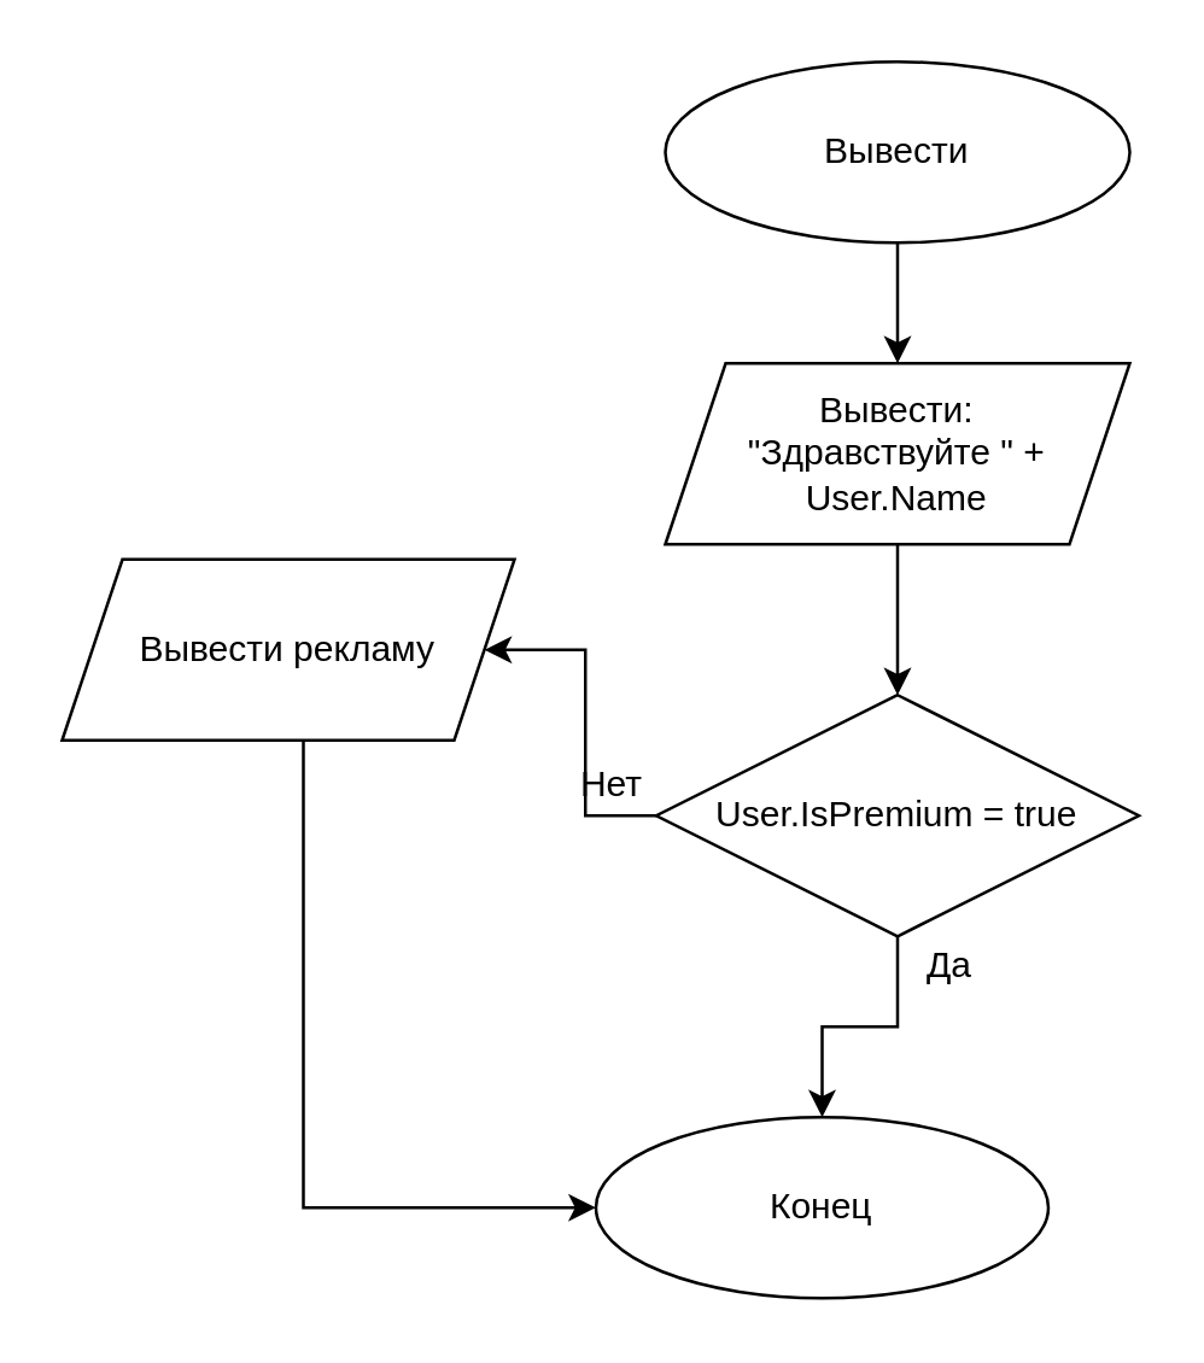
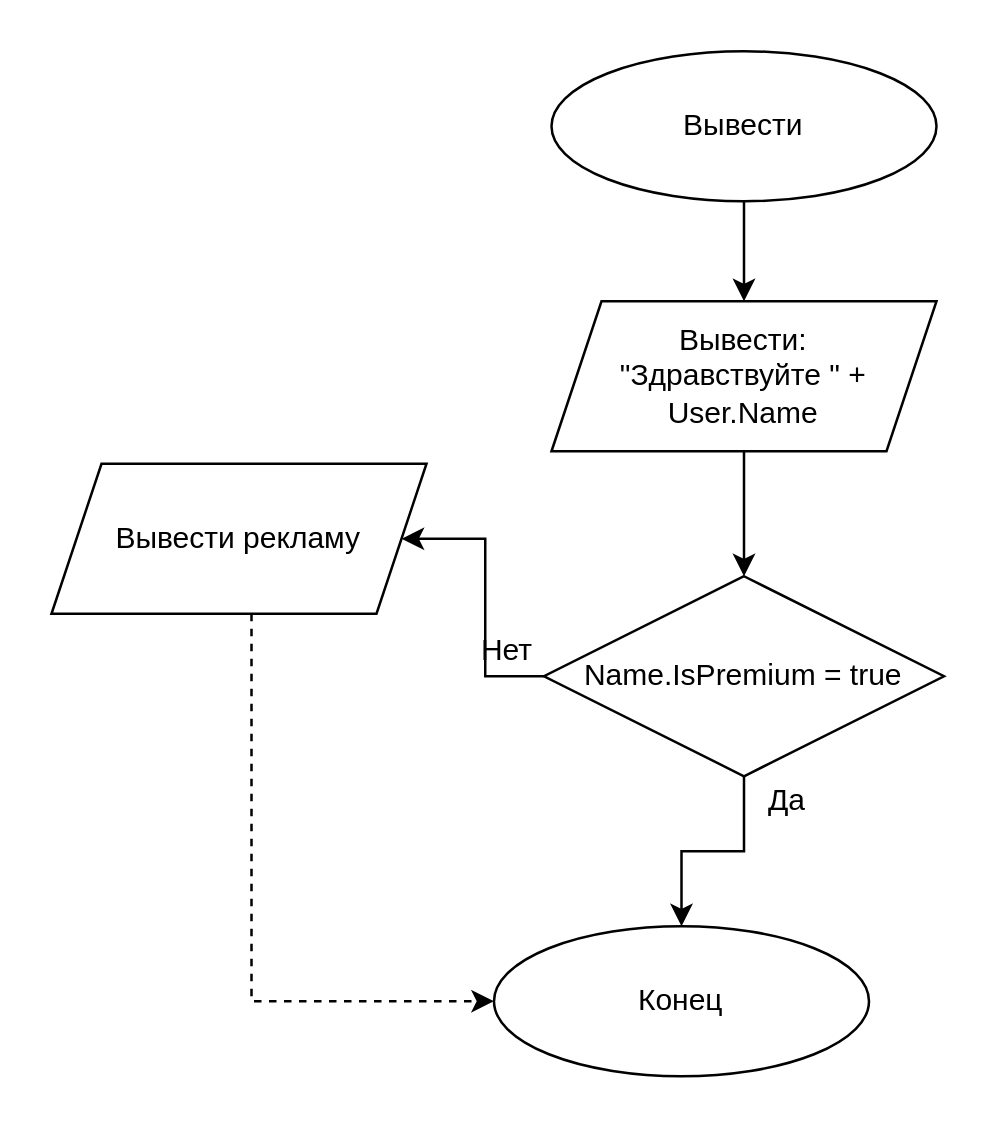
- <mxCell id="8" value="User.IsPremium = true" style="rhombus;whiteSpace=wrap;html=1;" vertex="1" parent="1"><mxGeometry x="217" y="230" width="160" height="80" as="geometry" /></mxCell>
+ <mxCell id="8" value="Name.IsPremium = true" style="rhombus;whiteSpace=wrap;html=1;" vertex="1" parent="1"><mxGeometry x="217" y="230" width="160" height="80" as="geometry" /></mxCell>
- <mxCell id="10" style="edgeStyle=orthogonalEdgeStyle;rounded=0;orthogonalLoop=1;jettySize=auto;html=1;entryX=0;entryY=0.5;entryDx=0;entryDy=0;" edge="1" parent="1" source="11" target="9"><mxGeometry relative="1" as="geometry"><Array as="points"><mxPoint x="100" y="400" /></Array></mxGeometry></mxCell>
+ <mxCell id="10" style="edgeStyle=orthogonalEdgeStyle;rounded=0;orthogonalLoop=1;jettySize=auto;html=1;entryX=0;entryY=0.5;entryDx=0;entryDy=0;dashed=1;" edge="1" parent="1" source="11" target="9"><mxGeometry relative="1" as="geometry"><Array as="points"><mxPoint x="100" y="400" /></Array></mxGeometry></mxCell>
